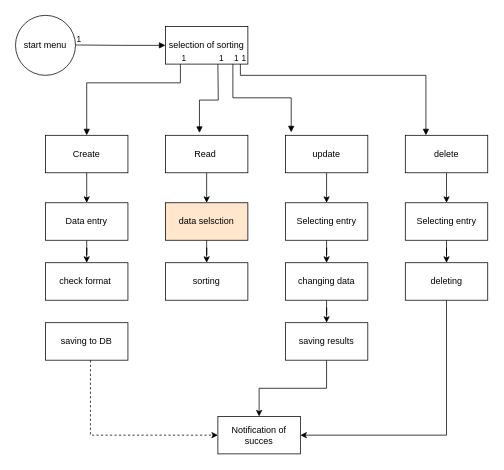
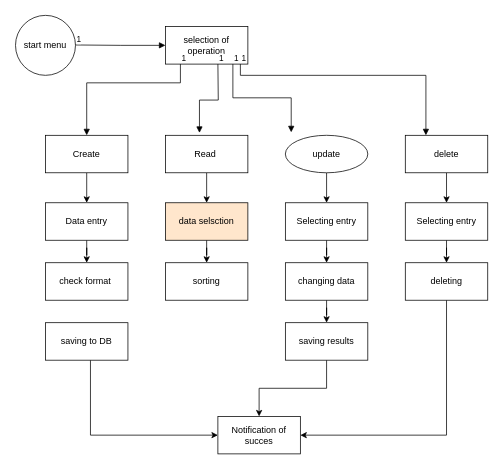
- <mxCell id="5" value="selection of sorting" style="html=1;whiteSpace=wrap;" vertex="1" parent="1"><mxGeometry x="220" y="35" width="110" height="50" as="geometry" /></mxCell>
+ <mxCell id="5" value="selection of operation" style="html=1;whiteSpace=wrap;" vertex="1" parent="1"><mxGeometry x="220" y="35" width="110" height="50" as="geometry" /></mxCell>
- <mxCell id="11" value="update" style="html=1;whiteSpace=wrap;" vertex="1" parent="1"><mxGeometry x="380" y="180" width="110" height="50" as="geometry" /></mxCell>
+ <mxCell id="11" value="update" style="ellipse;html=1;whiteSpace=wrap;" vertex="1" parent="1"><mxGeometry x="380" y="180" width="110" height="50" as="geometry" /></mxCell>
- <mxCell id="25" value="" style="edgeStyle=orthogonalEdgeStyle;rounded=0;orthogonalLoop=1;jettySize=auto;html=1;entryX=0;entryY=0.5;entryDx=0;entryDy=0;dashed=1;" edge="1" parent="1" source="26" target="27"><mxGeometry relative="1" as="geometry"><mxPoint x="115" y="560" as="targetPoint" /><Array as="points"><mxPoint x="120" y="580" /></Array></mxGeometry></mxCell>
+ <mxCell id="25" value="" style="edgeStyle=orthogonalEdgeStyle;rounded=0;orthogonalLoop=1;jettySize=auto;html=1;entryX=0;entryY=0.5;entryDx=0;entryDy=0;" edge="1" parent="1" source="26" target="27"><mxGeometry relative="1" as="geometry"><mxPoint x="115" y="560" as="targetPoint" /><Array as="points"><mxPoint x="120" y="580" /></Array></mxGeometry></mxCell>
